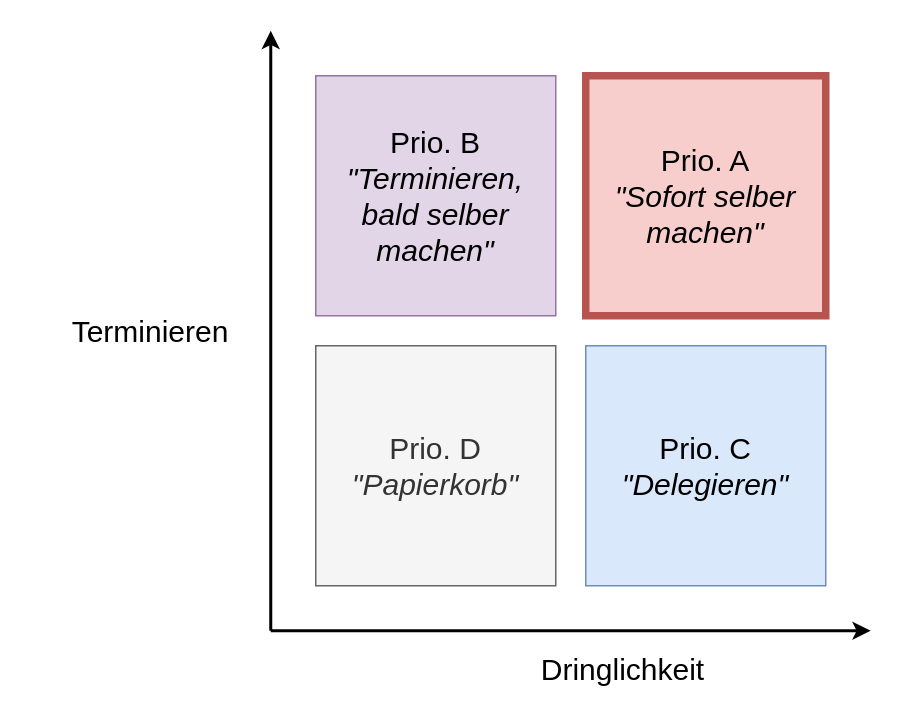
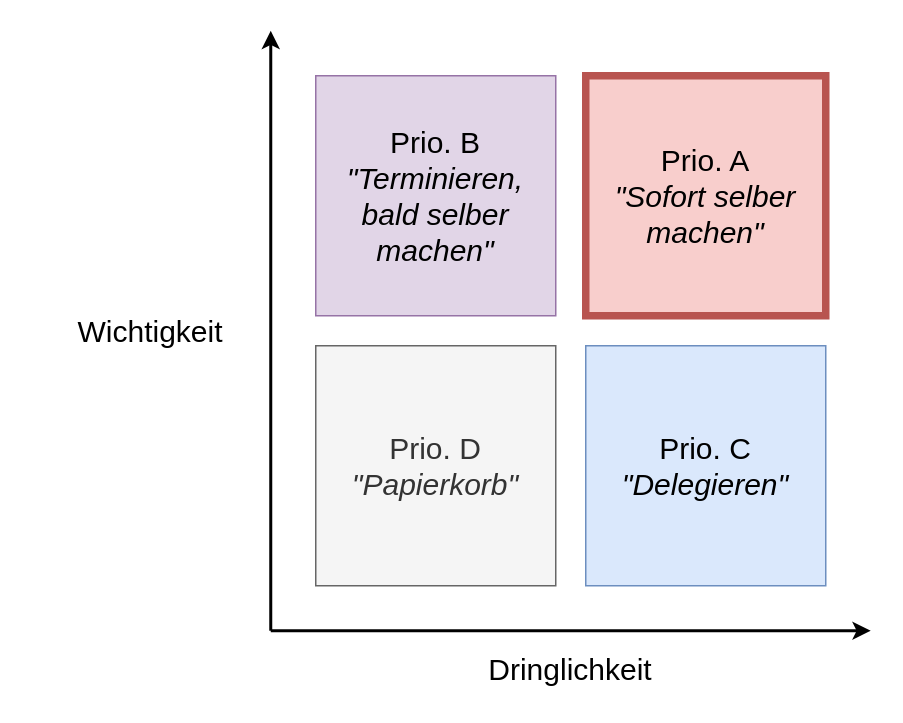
- <mxCell id="7" value="Terminieren" style="text;html=1;align=center;verticalAlign=middle;whiteSpace=wrap;rounded=0;fontSize=20;" parent="1" vertex="1"><mxGeometry x="20" y="205" width="160" height="30" as="geometry" /></mxCell>
+ <mxCell id="7" value="Wichtigkeit" style="text;html=1;align=center;verticalAlign=middle;whiteSpace=wrap;rounded=0;fontSize=20;" parent="1" vertex="1"><mxGeometry x="20" y="205" width="160" height="30" as="geometry" /></mxCell>
- <mxCell id="6" value="Dringlichkeit" style="text;html=1;align=center;verticalAlign=middle;whiteSpace=wrap;rounded=0;fontSize=20;fontStyle=0" parent="1" vertex="1"><mxGeometry x="335" y="430" width="160" height="30" as="geometry" /></mxCell>
+ <mxCell id="6" value="Dringlichkeit" style="text;html=1;align=center;verticalAlign=middle;whiteSpace=wrap;rounded=0;fontSize=20;fontStyle=0" parent="1" vertex="1"><mxGeometry x="300" y="430" width="160" height="30" as="geometry" /></mxCell>
